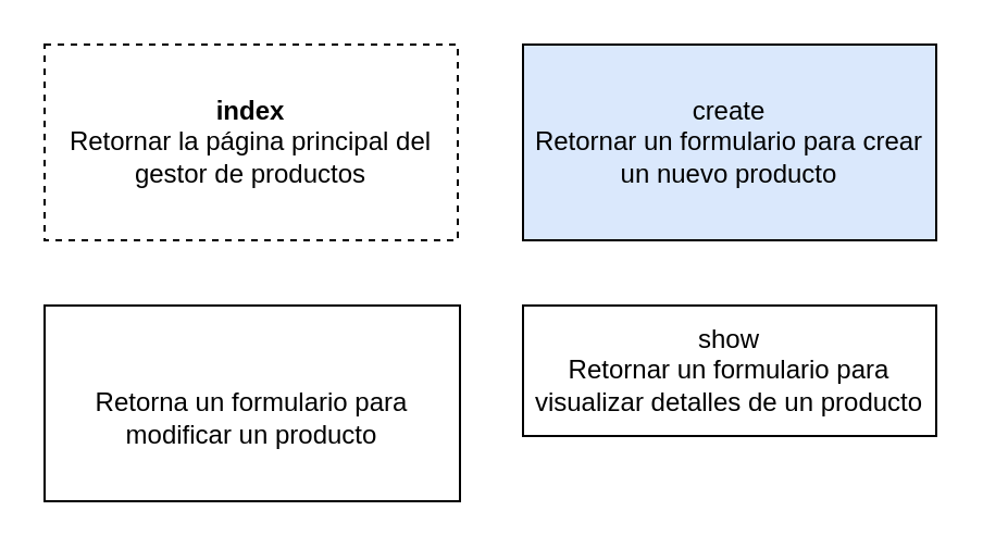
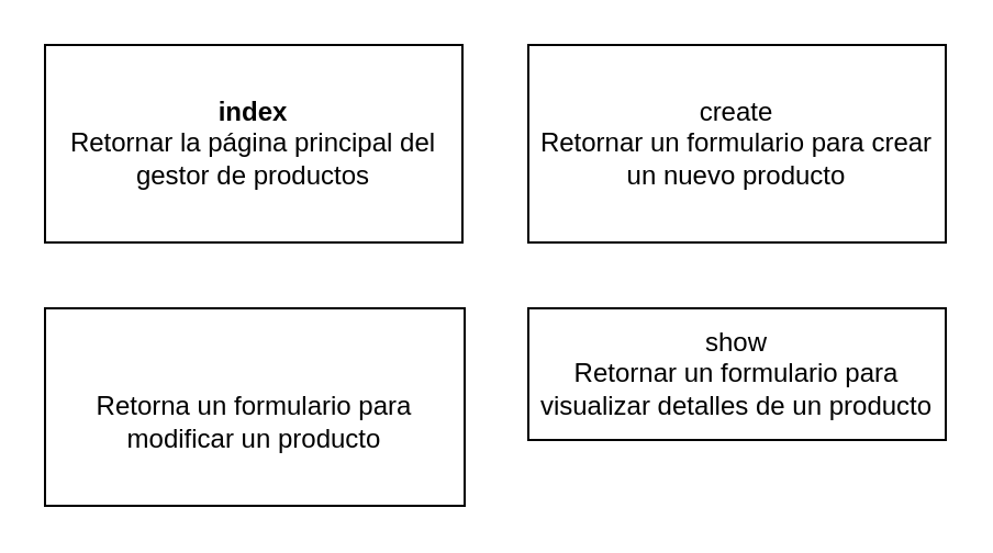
- <mxCell id="2" value="&lt;b&gt;index&lt;/b&gt;&lt;div&gt;Retornar la página principal del gestor de productos&lt;/div&gt;" style="whiteSpace=wrap;html=1;dashed=1;" vertex="1" parent="1"><mxGeometry x="20" y="20" width="190" height="90" as="geometry" /></mxCell>
+ <mxCell id="2" value="&lt;b&gt;index&lt;/b&gt;&lt;div&gt;Retornar la página principal del gestor de productos&lt;/div&gt;" style="whiteSpace=wrap;html=1;" vertex="1" parent="1"><mxGeometry x="20" y="20" width="190" height="90" as="geometry" /></mxCell>
- <mxCell id="3" value="create&lt;br&gt;Retornar un formulario para crear un nuevo producto" style="whiteSpace=wrap;html=1;fillColor=#dae8fc;" vertex="1" parent="1"><mxGeometry x="240" y="20" width="190" height="90" as="geometry" /></mxCell>
+ <mxCell id="3" value="create&lt;br&gt;Retornar un formulario para crear un nuevo producto" style="whiteSpace=wrap;html=1;" vertex="1" parent="1"><mxGeometry x="240" y="20" width="190" height="90" as="geometry" /></mxCell>
